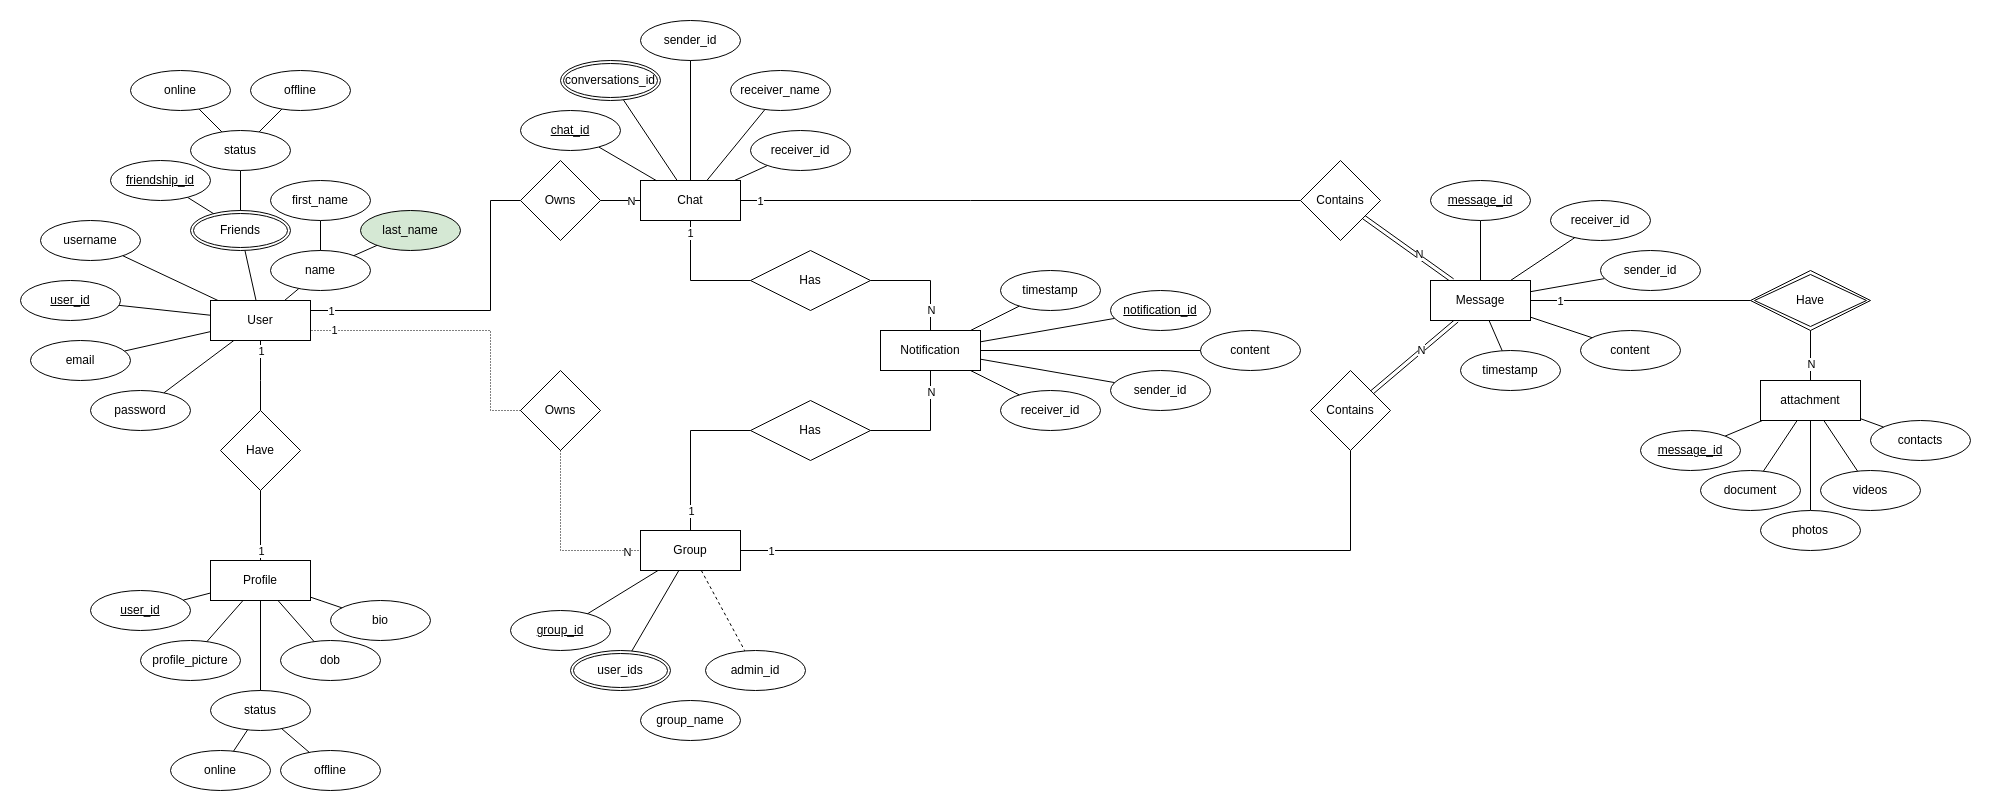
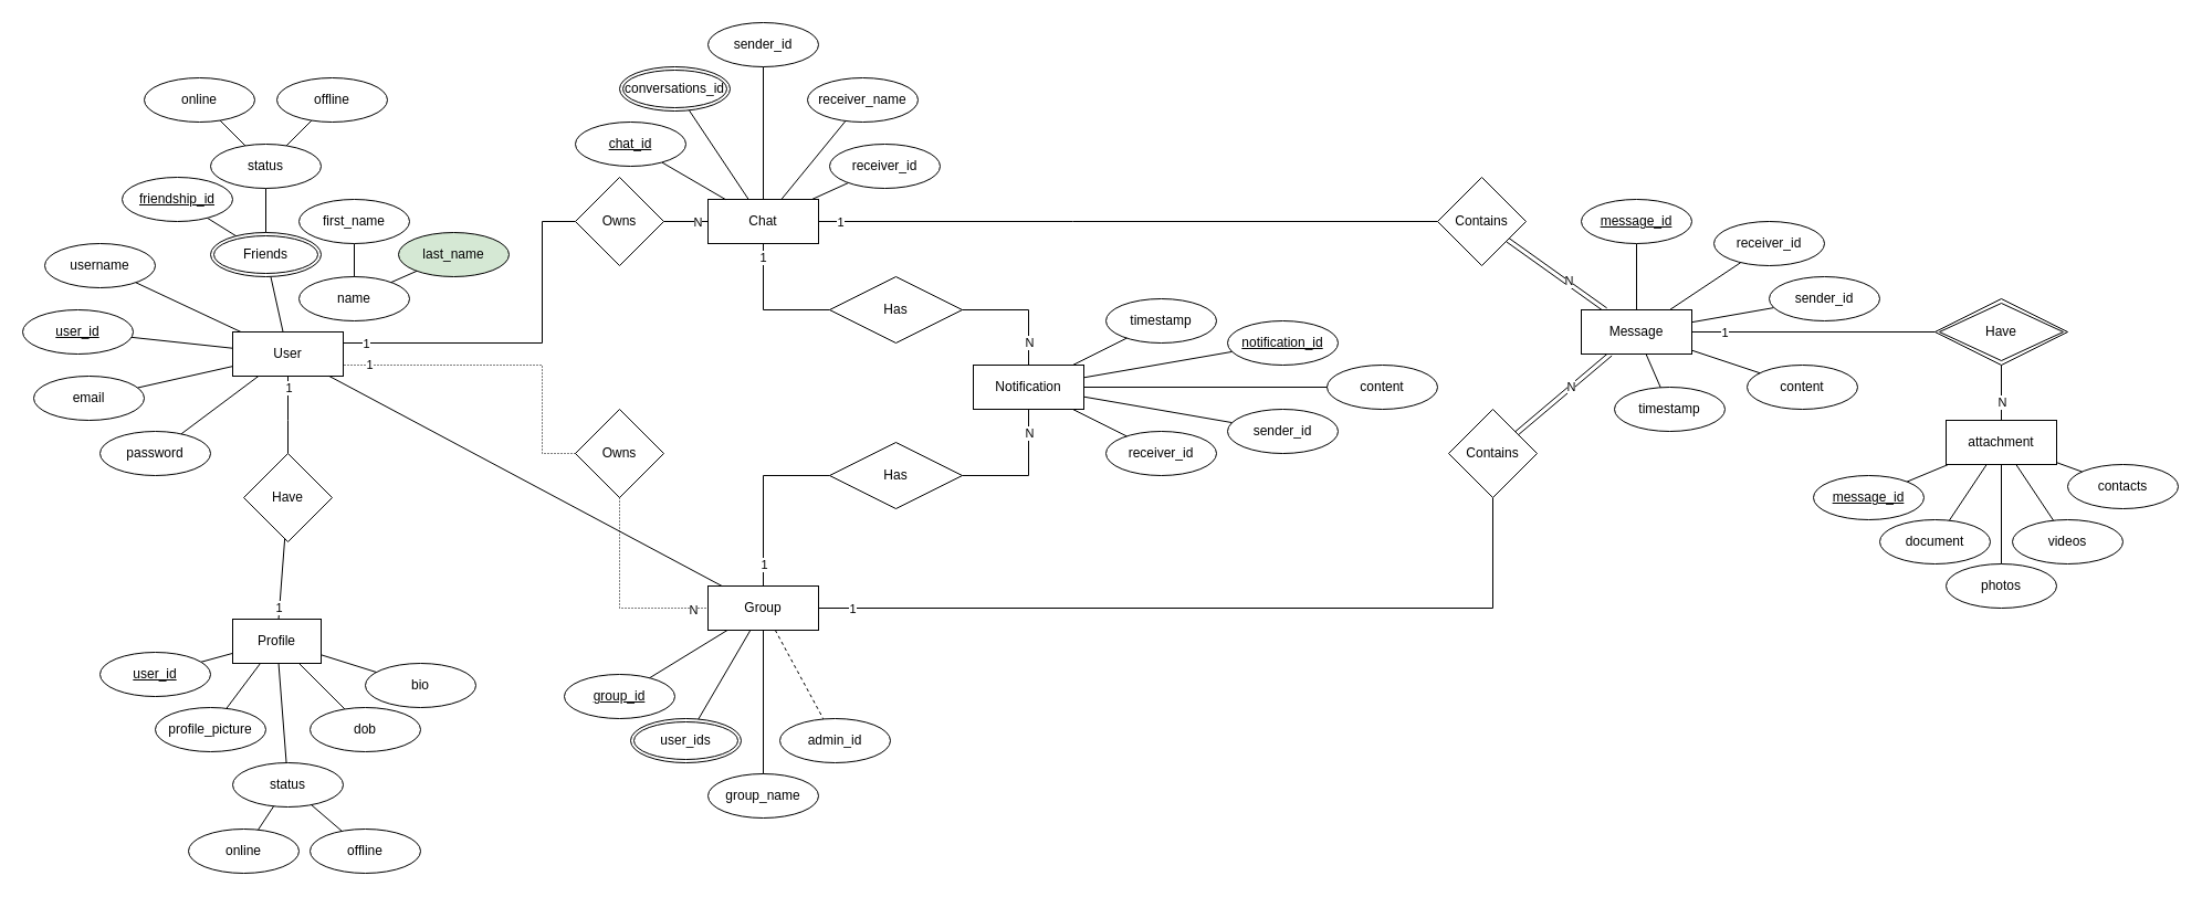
- <mxCell id="49" value="" style="endArrow=none;html=1;rounded=0;" parent="1" source="47" target="56" edge="1"><mxGeometry relative="1" as="geometry"><mxPoint x="320" y="330" as="sourcePoint" /><mxPoint x="480" y="330" as="targetPoint" /></mxGeometry></mxCell>
+ <mxCell id="49" value="" style="endArrow=none;html=1;rounded=0;" parent="1" source="47" target="7" edge="1"><mxGeometry relative="1" as="geometry"><mxPoint x="320" y="330" as="sourcePoint" /><mxPoint x="480" y="330" as="targetPoint" /></mxGeometry></mxCell>
- <mxCell id="77" value="Profile" style="whiteSpace=wrap;html=1;align=center;" parent="1" vertex="1"><mxGeometry x="210" y="560" width="100" height="40" as="geometry" /></mxCell>
+ <mxCell id="77" value="Profile" style="whiteSpace=wrap;html=1;align=center;" parent="1" vertex="1"><mxGeometry x="210" y="560" width="80" height="40" as="geometry" /></mxCell>
+ <mxCell id="13" value="" style="endArrow=none;html=1;rounded=0;" parent="6" source="9" target="7" edge="1"><mxGeometry relative="1" as="geometry"><mxPoint x="600" y="460" as="sourcePoint" /><mxPoint x="760" y="460" as="targetPoint" /></mxGeometry></mxCell>
